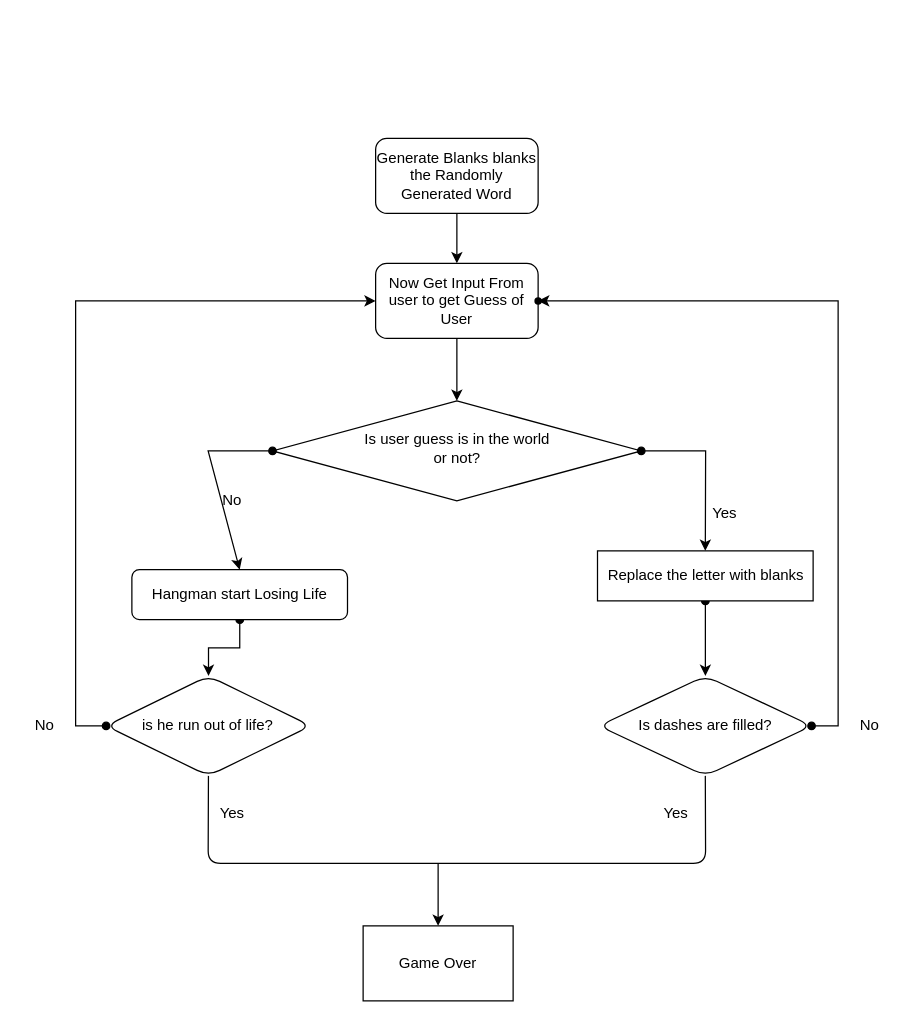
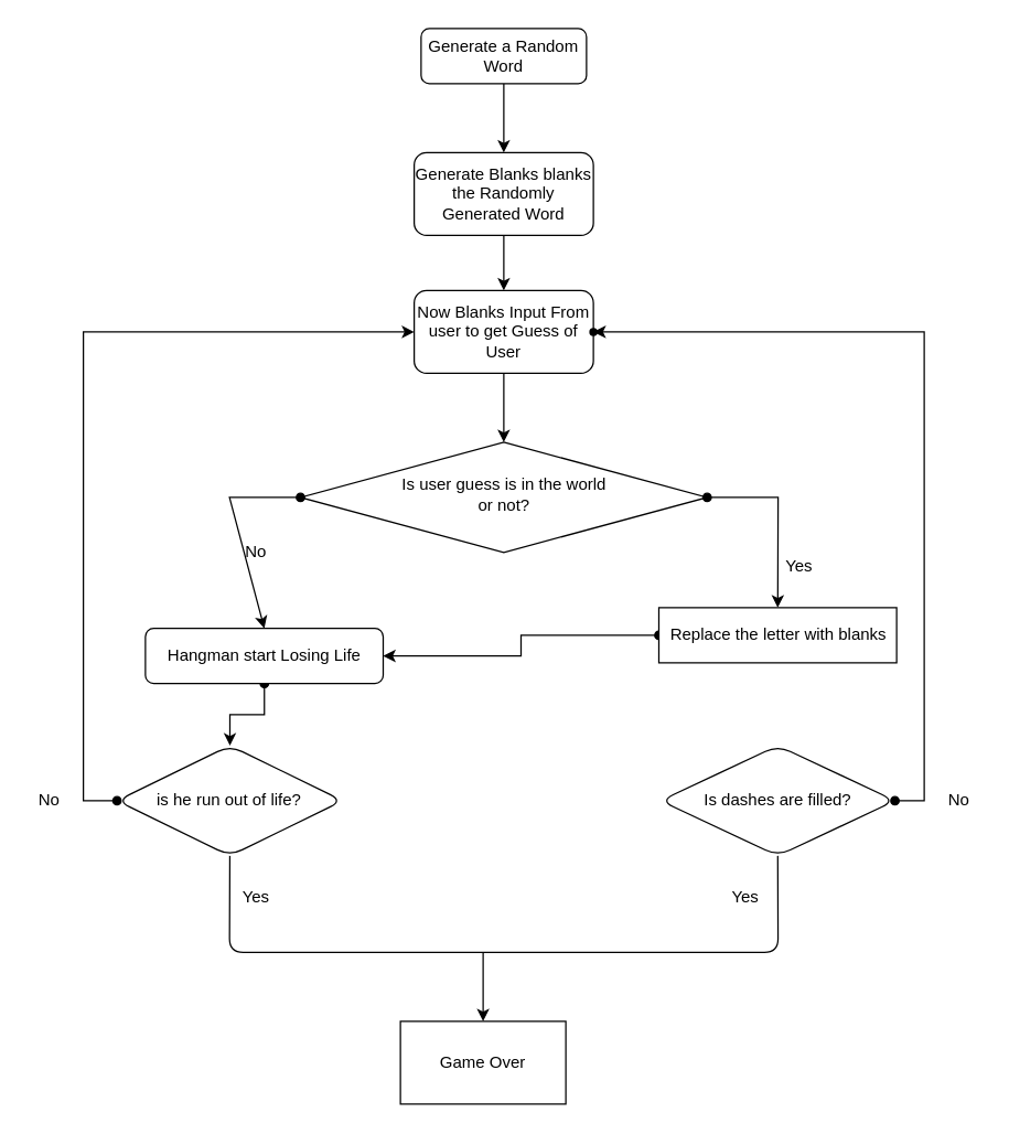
+ <mxCell id="4" value="Generate a Random Word" style="rounded=1;whiteSpace=wrap;html=1;fontSize=12;glass=0;strokeWidth=1;shadow=0;" vertex="1" parent="1"><mxGeometry x="305" y="20" width="120" height="40" as="geometry" /></mxCell>
+ <mxCell id="3" value="" style="edgeStyle=orthogonalEdgeStyle;rounded=0;orthogonalLoop=1;jettySize=auto;html=1;" edge="1" parent="1" source="4" target="6"><mxGeometry relative="1" as="geometry" /></mxCell>
- <mxCell id="7" value="Now Get Input From user to get Guess of User" style="rounded=1;whiteSpace=wrap;html=1;fontSize=12;glass=0;strokeWidth=1;shadow=0;" vertex="1" parent="1"><mxGeometry x="300" y="210" width="130" height="60" as="geometry" /></mxCell>
+ <mxCell id="7" value="Now Blanks Input From user to get Guess of User" style="rounded=1;whiteSpace=wrap;html=1;fontSize=12;glass=0;strokeWidth=1;shadow=0;" vertex="1" parent="1"><mxGeometry x="300" y="210" width="130" height="60" as="geometry" /></mxCell>
- <mxCell id="11" value="" style="edgeStyle=orthogonalEdgeStyle;rounded=0;orthogonalLoop=1;jettySize=auto;html=1;startArrow=oval;startFill=1;" edge="1" parent="1" source="12" target="22"><mxGeometry relative="1" as="geometry" /></mxCell>
+ <mxCell id="11" value="" style="edgeStyle=orthogonalEdgeStyle;rounded=0;orthogonalLoop=1;jettySize=auto;html=1;startArrow=oval;startFill=1;" edge="1" parent="1" source="12" target="10"><mxGeometry relative="1" as="geometry" /></mxCell>
